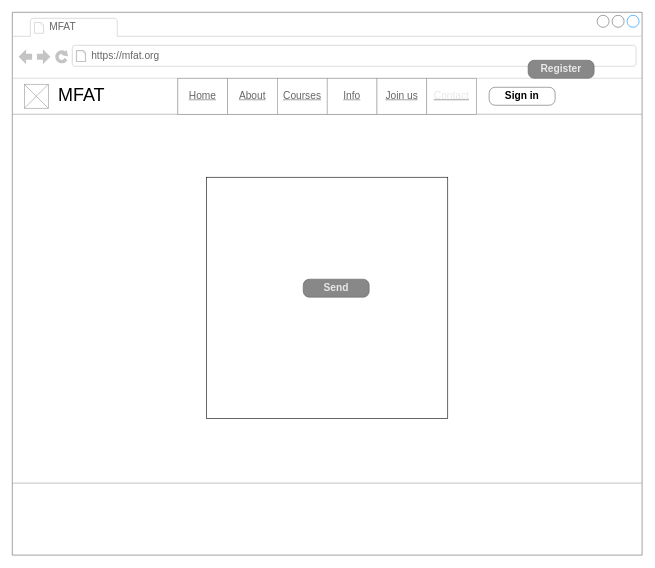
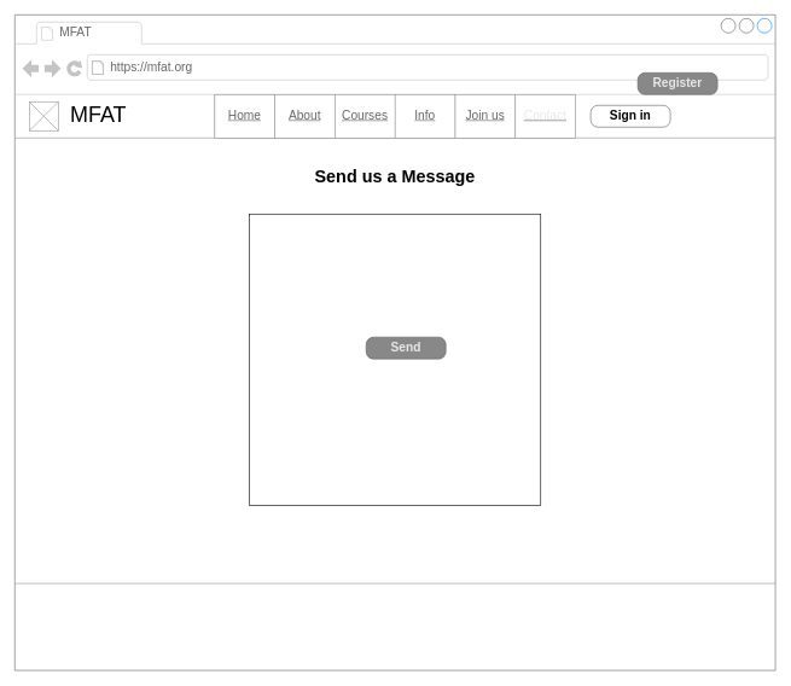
+ <mxCell id="11" value="&lt;h1&gt;Send us a Message&lt;/h1&gt;" style="text;html=1;strokeColor=none;fillColor=none;spacing=5;spacingTop=-20;whiteSpace=wrap;overflow=hidden;rounded=0;verticalAlign=middle;align=center;" parent="2" vertex="1"><mxGeometry x="290" y="205" width="470" height="55" as="geometry" /></mxCell>
